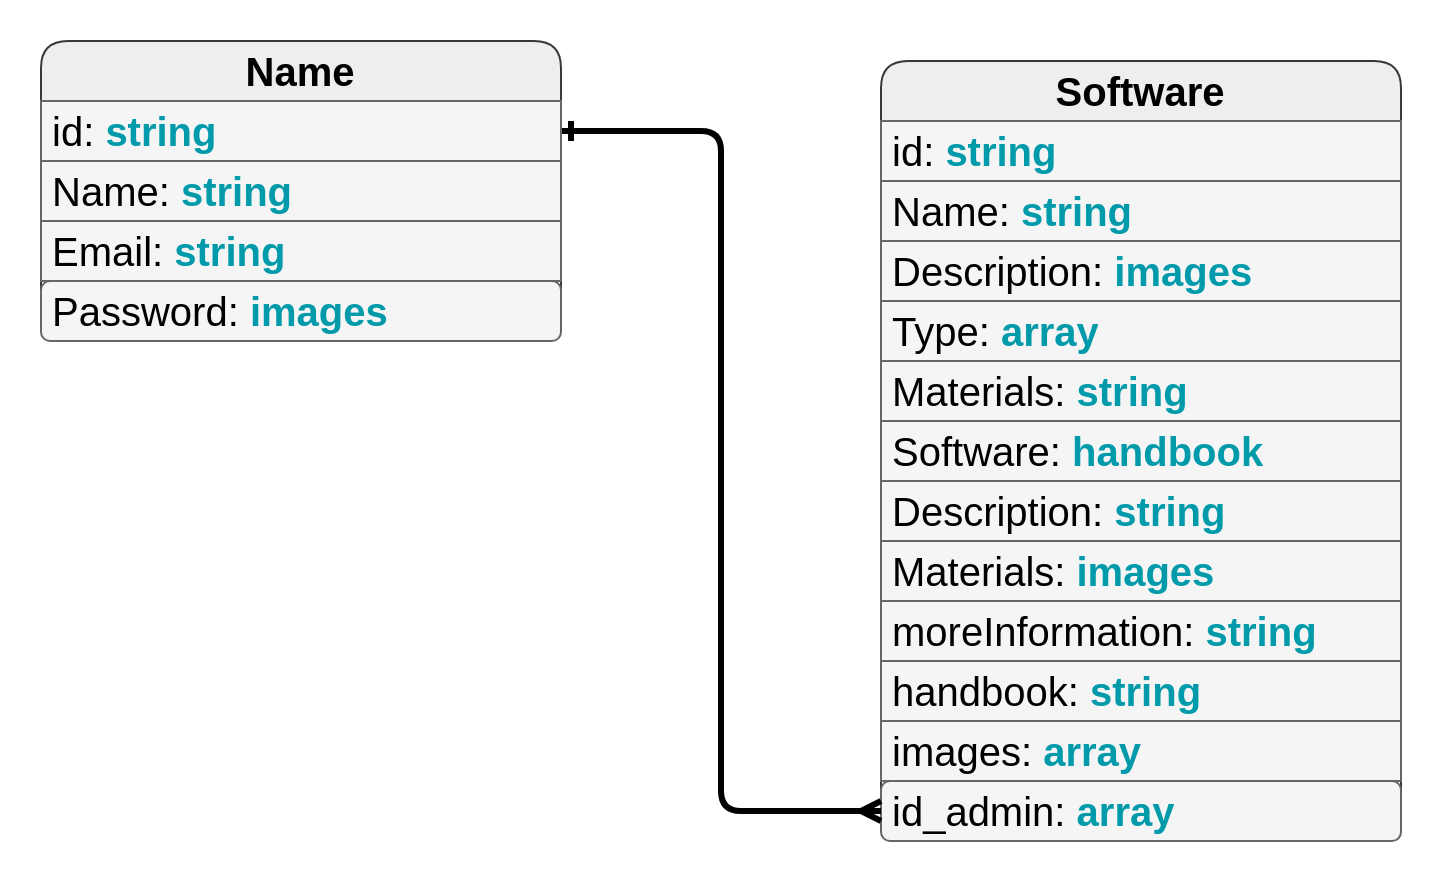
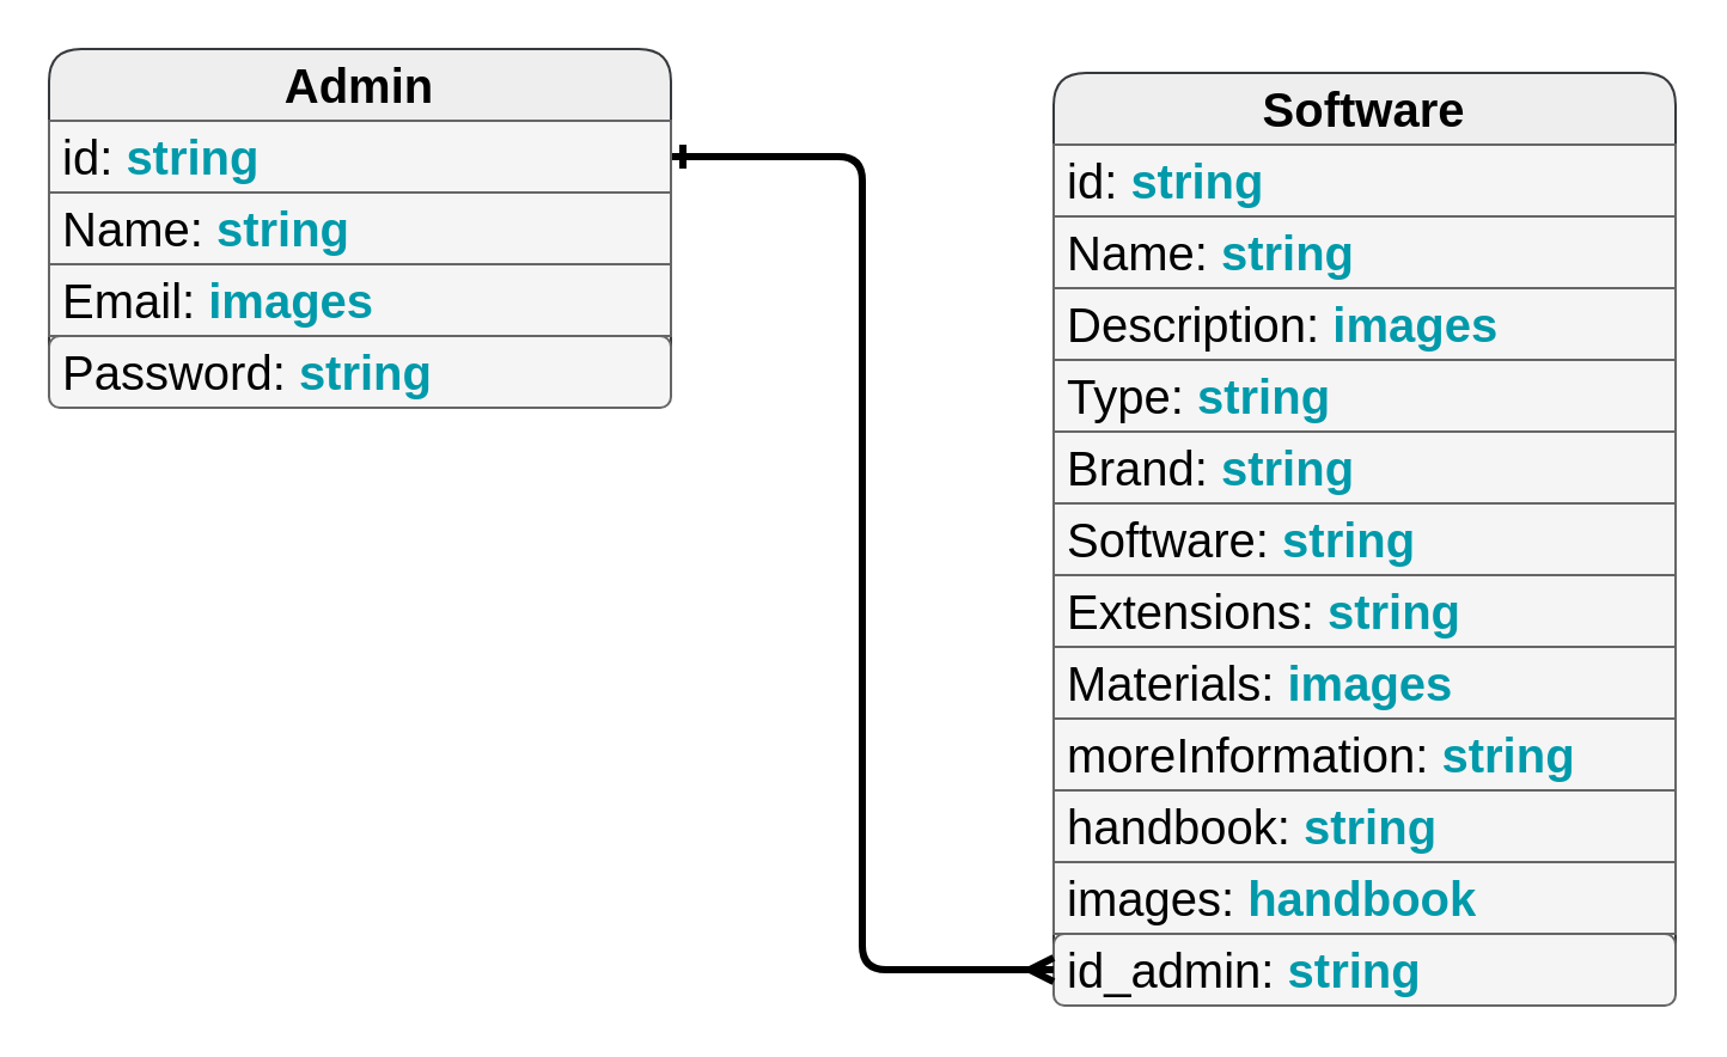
- <mxCell id="16" value="Name" style="swimlane;fontStyle=1;childLayout=stackLayout;horizontal=1;startSize=30;horizontalStack=0;resizeParent=1;resizeParentMax=0;resizeLast=0;collapsible=1;marginBottom=0;whiteSpace=wrap;html=1;fillColor=#eeeeee;strokeColor=#36393d;fontColor=#000000;labelBackgroundColor=none;fontSize=20;rounded=1;" vertex="1" parent="1"><mxGeometry x="20" y="20" width="260" height="150" as="geometry" /></mxCell>
+ <mxCell id="16" value="Admin" style="swimlane;fontStyle=1;childLayout=stackLayout;horizontal=1;startSize=30;horizontalStack=0;resizeParent=1;resizeParentMax=0;resizeLast=0;collapsible=1;marginBottom=0;whiteSpace=wrap;html=1;fillColor=#eeeeee;strokeColor=#36393d;fontColor=#000000;labelBackgroundColor=none;fontSize=20;rounded=1;" vertex="1" parent="1"><mxGeometry x="20" y="20" width="260" height="150" as="geometry" /></mxCell>
- <mxCell id="19" value="Email:&amp;nbsp;&lt;b style=&quot;color: rgb(0, 154, 171);&quot;&gt;string&lt;/b&gt;" style="text;strokeColor=#666666;fillColor=#f5f5f5;align=left;verticalAlign=middle;spacingLeft=4;spacingRight=4;overflow=hidden;points=[[0,0.5],[1,0.5]];portConstraint=eastwest;rotatable=0;whiteSpace=wrap;html=1;fontSize=20;fontColor=#000000;" vertex="1" parent="16"><mxGeometry y="90" width="260" height="30" as="geometry" /></mxCell>
+ <mxCell id="19" value="Email:&amp;nbsp;&lt;b style=&quot;color: rgb(0, 154, 171);&quot;&gt;images&lt;/b&gt;" style="text;strokeColor=#666666;fillColor=#f5f5f5;align=left;verticalAlign=middle;spacingLeft=4;spacingRight=4;overflow=hidden;points=[[0,0.5],[1,0.5]];portConstraint=eastwest;rotatable=0;whiteSpace=wrap;html=1;fontSize=20;fontColor=#000000;" vertex="1" parent="16"><mxGeometry y="90" width="260" height="30" as="geometry" /></mxCell>
- <mxCell id="20" value="Password:&amp;nbsp;&lt;b style=&quot;color: rgb(0, 154, 171);&quot;&gt;images&lt;/b&gt;" style="text;strokeColor=#666666;fillColor=#f5f5f5;align=left;verticalAlign=middle;spacingLeft=4;spacingRight=4;overflow=hidden;points=[[0,0.5],[1,0.5]];portConstraint=eastwest;rotatable=0;whiteSpace=wrap;html=1;fontSize=20;fontColor=#000000;rounded=1;" vertex="1" parent="16"><mxGeometry y="120" width="260" height="30" as="geometry" /></mxCell>
+ <mxCell id="20" value="Password:&amp;nbsp;&lt;b style=&quot;color: rgb(0, 154, 171);&quot;&gt;string&lt;/b&gt;" style="text;strokeColor=#666666;fillColor=#f5f5f5;align=left;verticalAlign=middle;spacingLeft=4;spacingRight=4;overflow=hidden;points=[[0,0.5],[1,0.5]];portConstraint=eastwest;rotatable=0;whiteSpace=wrap;html=1;fontSize=20;fontColor=#000000;rounded=1;" vertex="1" parent="16"><mxGeometry y="120" width="260" height="30" as="geometry" /></mxCell>
- <mxCell id="6" value="Type:&amp;nbsp;&lt;b style=&quot;color: rgb(0, 154, 171);&quot;&gt;array&lt;/b&gt;" style="text;strokeColor=#666666;fillColor=#f5f5f5;align=left;verticalAlign=middle;spacingLeft=4;spacingRight=4;overflow=hidden;points=[[0,0.5],[1,0.5]];portConstraint=eastwest;rotatable=0;whiteSpace=wrap;html=1;fontSize=20;fontColor=#000000;" vertex="1" parent="2"><mxGeometry y="120" width="260" height="30" as="geometry" /></mxCell>
+ <mxCell id="6" value="Type:&amp;nbsp;&lt;b style=&quot;color: rgb(0, 154, 171);&quot;&gt;string&lt;/b&gt;" style="text;strokeColor=#666666;fillColor=#f5f5f5;align=left;verticalAlign=middle;spacingLeft=4;spacingRight=4;overflow=hidden;points=[[0,0.5],[1,0.5]];portConstraint=eastwest;rotatable=0;whiteSpace=wrap;html=1;fontSize=20;fontColor=#000000;" vertex="1" parent="2"><mxGeometry y="120" width="260" height="30" as="geometry" /></mxCell>
- <mxCell id="7" value="Materials:&amp;nbsp;&lt;b style=&quot;color: rgb(0, 154, 171);&quot;&gt;string&lt;/b&gt;" style="text;strokeColor=#666666;fillColor=#f5f5f5;align=left;verticalAlign=middle;spacingLeft=4;spacingRight=4;overflow=hidden;points=[[0,0.5],[1,0.5]];portConstraint=eastwest;rotatable=0;whiteSpace=wrap;html=1;fontSize=20;fontColor=#000000;" vertex="1" parent="2"><mxGeometry y="150" width="260" height="30" as="geometry" /></mxCell>
+ <mxCell id="7" value="Brand:&amp;nbsp;&lt;b style=&quot;color: rgb(0, 154, 171);&quot;&gt;string&lt;/b&gt;" style="text;strokeColor=#666666;fillColor=#f5f5f5;align=left;verticalAlign=middle;spacingLeft=4;spacingRight=4;overflow=hidden;points=[[0,0.5],[1,0.5]];portConstraint=eastwest;rotatable=0;whiteSpace=wrap;html=1;fontSize=20;fontColor=#000000;" vertex="1" parent="2"><mxGeometry y="150" width="260" height="30" as="geometry" /></mxCell>
- <mxCell id="8" value="Software:&amp;nbsp;&lt;b style=&quot;color: rgb(0, 154, 171);&quot;&gt;handbook&lt;/b&gt;" style="text;strokeColor=#666666;fillColor=#f5f5f5;align=left;verticalAlign=middle;spacingLeft=4;spacingRight=4;overflow=hidden;points=[[0,0.5],[1,0.5]];portConstraint=eastwest;rotatable=0;whiteSpace=wrap;html=1;fontSize=20;fontColor=#000000;" vertex="1" parent="2"><mxGeometry y="180" width="260" height="30" as="geometry" /></mxCell>
+ <mxCell id="8" value="Software:&amp;nbsp;&lt;b style=&quot;color: rgb(0, 154, 171);&quot;&gt;string&lt;/b&gt;" style="text;strokeColor=#666666;fillColor=#f5f5f5;align=left;verticalAlign=middle;spacingLeft=4;spacingRight=4;overflow=hidden;points=[[0,0.5],[1,0.5]];portConstraint=eastwest;rotatable=0;whiteSpace=wrap;html=1;fontSize=20;fontColor=#000000;" vertex="1" parent="2"><mxGeometry y="180" width="260" height="30" as="geometry" /></mxCell>
- <mxCell id="9" value="Description:&amp;nbsp;&lt;b style=&quot;color: rgb(0, 154, 171);&quot;&gt;string&lt;/b&gt;" style="text;strokeColor=#666666;fillColor=#f5f5f5;align=left;verticalAlign=middle;spacingLeft=4;spacingRight=4;overflow=hidden;points=[[0,0.5],[1,0.5]];portConstraint=eastwest;rotatable=0;whiteSpace=wrap;html=1;fontSize=20;fontColor=#000000;" vertex="1" parent="2"><mxGeometry y="210" width="260" height="30" as="geometry" /></mxCell>
+ <mxCell id="9" value="Extensions:&amp;nbsp;&lt;b style=&quot;color: rgb(0, 154, 171);&quot;&gt;string&lt;/b&gt;" style="text;strokeColor=#666666;fillColor=#f5f5f5;align=left;verticalAlign=middle;spacingLeft=4;spacingRight=4;overflow=hidden;points=[[0,0.5],[1,0.5]];portConstraint=eastwest;rotatable=0;whiteSpace=wrap;html=1;fontSize=20;fontColor=#000000;" vertex="1" parent="2"><mxGeometry y="210" width="260" height="30" as="geometry" /></mxCell>
- <mxCell id="13" value="images: &lt;font color=&quot;#009aab&quot;&gt;&lt;b&gt;array&lt;/b&gt;&lt;/font&gt;" style="text;strokeColor=#666666;fillColor=#f5f5f5;align=left;verticalAlign=middle;spacingLeft=4;spacingRight=4;overflow=hidden;points=[[0,0.5],[1,0.5]];portConstraint=eastwest;rotatable=0;whiteSpace=wrap;html=1;fontSize=20;fontColor=#000000;rounded=0;" vertex="1" parent="2"><mxGeometry y="330" width="260" height="30" as="geometry" /></mxCell>
+ <mxCell id="13" value="images: &lt;font color=&quot;#009aab&quot;&gt;&lt;b&gt;handbook&lt;/b&gt;&lt;/font&gt;" style="text;strokeColor=#666666;fillColor=#f5f5f5;align=left;verticalAlign=middle;spacingLeft=4;spacingRight=4;overflow=hidden;points=[[0,0.5],[1,0.5]];portConstraint=eastwest;rotatable=0;whiteSpace=wrap;html=1;fontSize=20;fontColor=#000000;rounded=0;" vertex="1" parent="2"><mxGeometry y="330" width="260" height="30" as="geometry" /></mxCell>
- <mxCell id="14" value="id_admin:&amp;nbsp;&lt;b style=&quot;color: rgb(0, 154, 171);&quot;&gt;array&lt;/b&gt;" style="text;strokeColor=#666666;fillColor=#f5f5f5;align=left;verticalAlign=middle;spacingLeft=4;spacingRight=4;overflow=hidden;points=[[0,0.5],[1,0.5]];portConstraint=eastwest;rotatable=0;whiteSpace=wrap;html=1;fontSize=20;fontColor=#000000;rounded=1;" vertex="1" parent="2"><mxGeometry y="360" width="260" height="30" as="geometry" /></mxCell>
+ <mxCell id="14" value="id_admin:&amp;nbsp;&lt;b style=&quot;color: rgb(0, 154, 171);&quot;&gt;string&lt;/b&gt;" style="text;strokeColor=#666666;fillColor=#f5f5f5;align=left;verticalAlign=middle;spacingLeft=4;spacingRight=4;overflow=hidden;points=[[0,0.5],[1,0.5]];portConstraint=eastwest;rotatable=0;whiteSpace=wrap;html=1;fontSize=20;fontColor=#000000;rounded=1;" vertex="1" parent="2"><mxGeometry y="360" width="260" height="30" as="geometry" /></mxCell>
